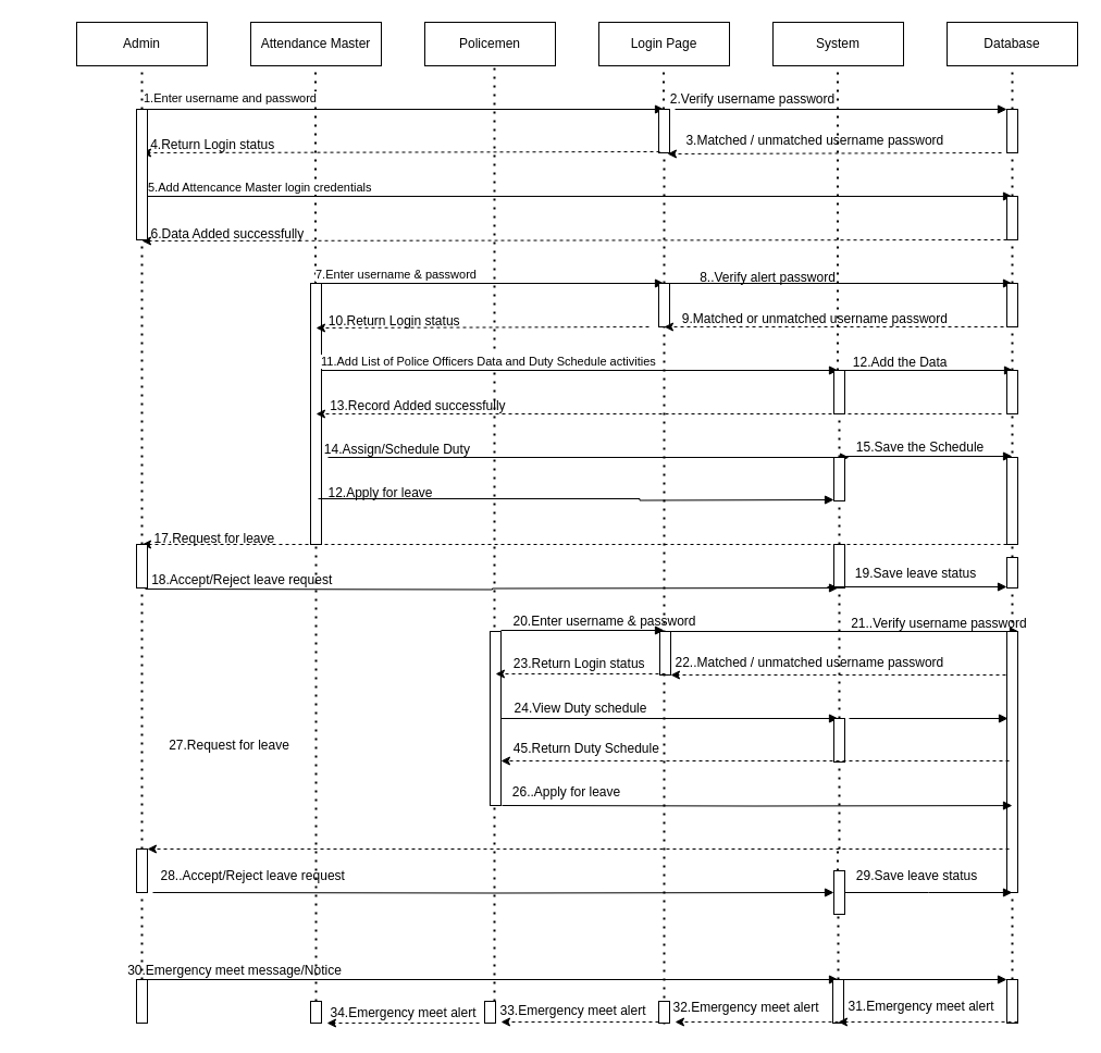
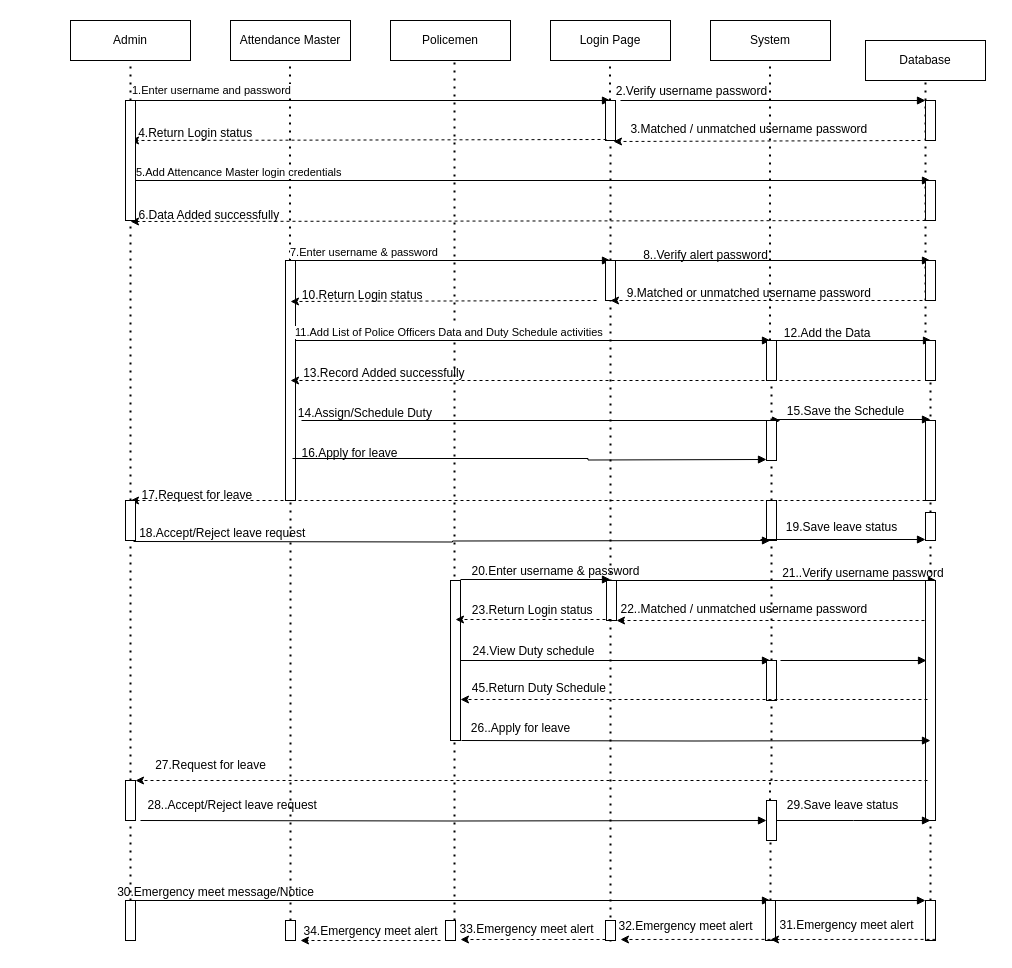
- <mxCell id="7" value="Database" style="rounded=0;whiteSpace=wrap;html=1;" parent="1" vertex="1"><mxGeometry x="870" y="20" width="120" height="40" as="geometry" /></mxCell>
+ <mxCell id="7" value="Database" style="rounded=0;whiteSpace=wrap;html=1;" parent="1" vertex="1"><mxGeometry x="865" y="40" width="120" height="40" as="geometry" /></mxCell>
- <mxCell id="60" value="12.Apply for leave" style="text;html=1;align=center;verticalAlign=middle;resizable=0;points=[];autosize=1;strokeColor=none;fillColor=none;" parent="1" vertex="1"><mxGeometry x="289" y="438" width="120" height="30" as="geometry" /></mxCell>
+ <mxCell id="60" value="16.Apply for leave" style="text;html=1;align=center;verticalAlign=middle;resizable=0;points=[];autosize=1;strokeColor=none;fillColor=none;" parent="1" vertex="1"><mxGeometry x="289" y="438" width="120" height="30" as="geometry" /></mxCell>
- <mxCell id="98" value="27.Request for leave" style="text;html=1;align=center;verticalAlign=middle;resizable=0;points=[];autosize=1;strokeColor=none;fillColor=none;" parent="1" vertex="1"><mxGeometry x="145" y="670" width="130" height="30" as="geometry" /></mxCell>
+ <mxCell id="98" value="27.Request for leave" style="text;html=1;align=center;verticalAlign=middle;resizable=0;points=[];autosize=1;strokeColor=none;fillColor=none;" parent="1" vertex="1"><mxGeometry x="145" y="750" width="130" height="30" as="geometry" /></mxCell>
